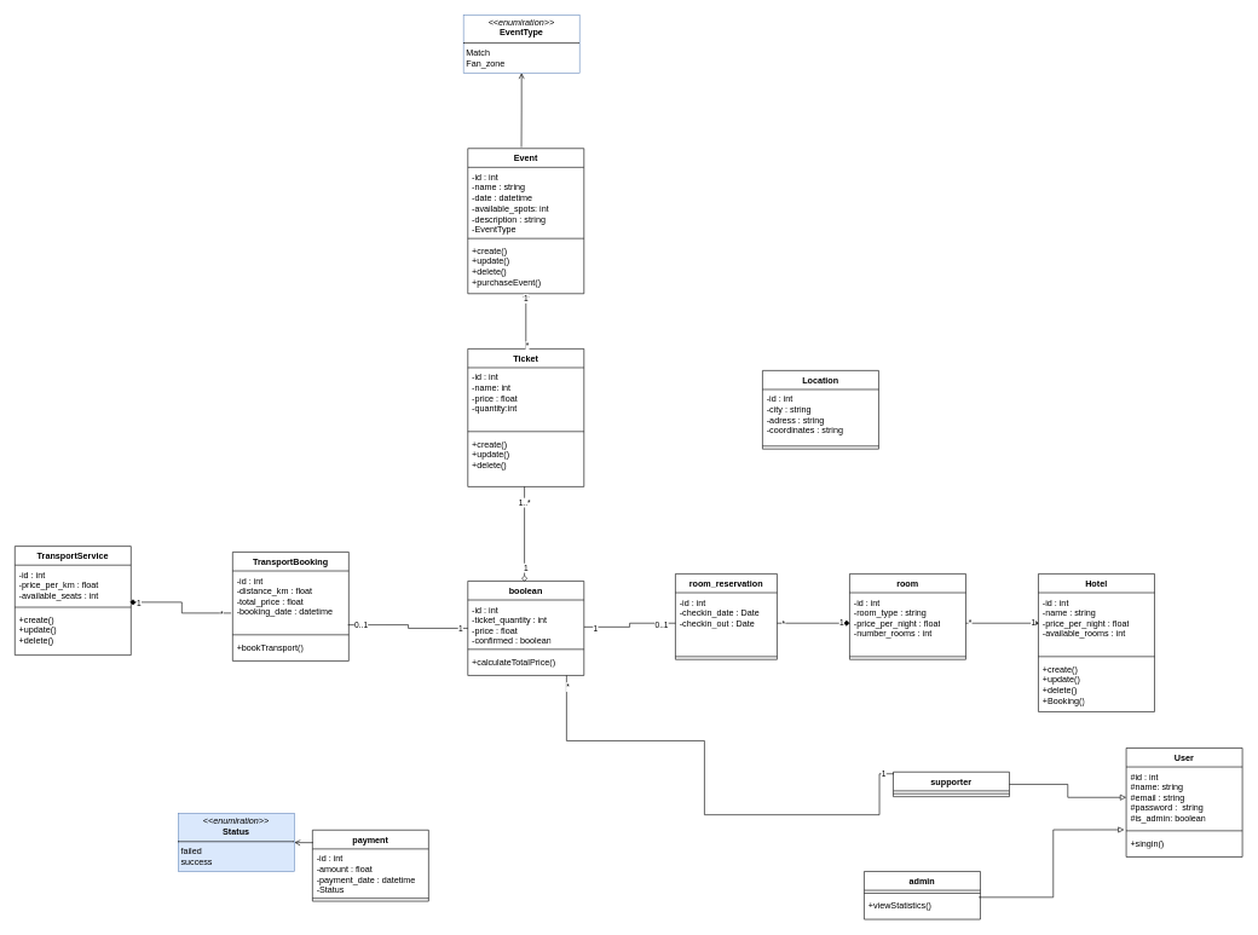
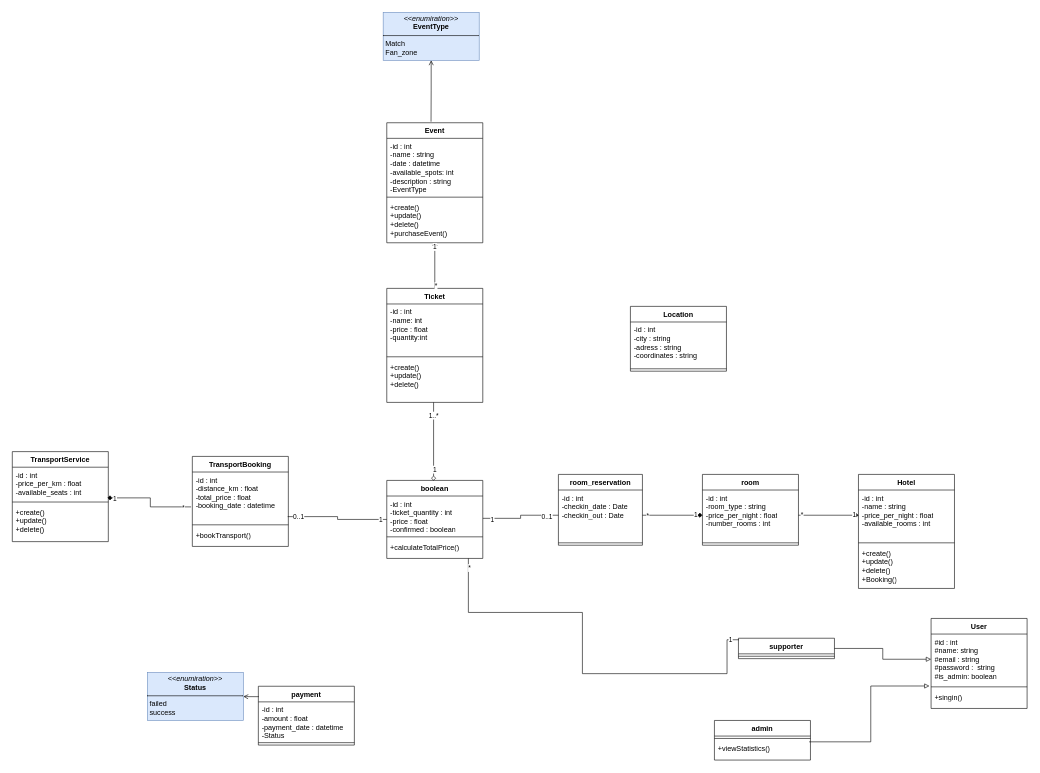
- <mxCell id="17" value="&lt;p style=&quot;margin:0px;margin-top:4px;text-align:center;&quot;&gt;&lt;i&gt;&amp;lt;&amp;lt;enumiration&amp;gt;&amp;gt;&lt;/i&gt;&lt;br&gt;&lt;b&gt;EventType&lt;/b&gt;&lt;/p&gt;&lt;hr size=&quot;1&quot; style=&quot;border-style:solid;&quot;&gt;&lt;p style=&quot;margin:0px;margin-left:4px;&quot;&gt;Match&lt;/p&gt;&lt;p style=&quot;margin:0px;margin-left:4px;&quot;&gt;Fan_zone&lt;/p&gt;&lt;p style=&quot;margin:0px;margin-left:4px;&quot;&gt;&lt;br&gt;&lt;/p&gt;" style="verticalAlign=top;align=left;overflow=fill;html=1;whiteSpace=wrap;fillColor=#ffffff;strokeColor=#6c8ebf;" parent="1" vertex="1"><mxGeometry x="638" y="20" width="160" height="80" as="geometry" /></mxCell>
+ <mxCell id="17" value="&lt;p style=&quot;margin:0px;margin-top:4px;text-align:center;&quot;&gt;&lt;i&gt;&amp;lt;&amp;lt;enumiration&amp;gt;&amp;gt;&lt;/i&gt;&lt;br&gt;&lt;b&gt;EventType&lt;/b&gt;&lt;/p&gt;&lt;hr size=&quot;1&quot; style=&quot;border-style:solid;&quot;&gt;&lt;p style=&quot;margin:0px;margin-left:4px;&quot;&gt;Match&lt;/p&gt;&lt;p style=&quot;margin:0px;margin-left:4px;&quot;&gt;Fan_zone&lt;/p&gt;&lt;p style=&quot;margin:0px;margin-left:4px;&quot;&gt;&lt;br&gt;&lt;/p&gt;" style="verticalAlign=top;align=left;overflow=fill;html=1;whiteSpace=wrap;fillColor=#dae8fc;strokeColor=#6c8ebf;" parent="1" vertex="1"><mxGeometry x="638" y="20" width="160" height="80" as="geometry" /></mxCell>
